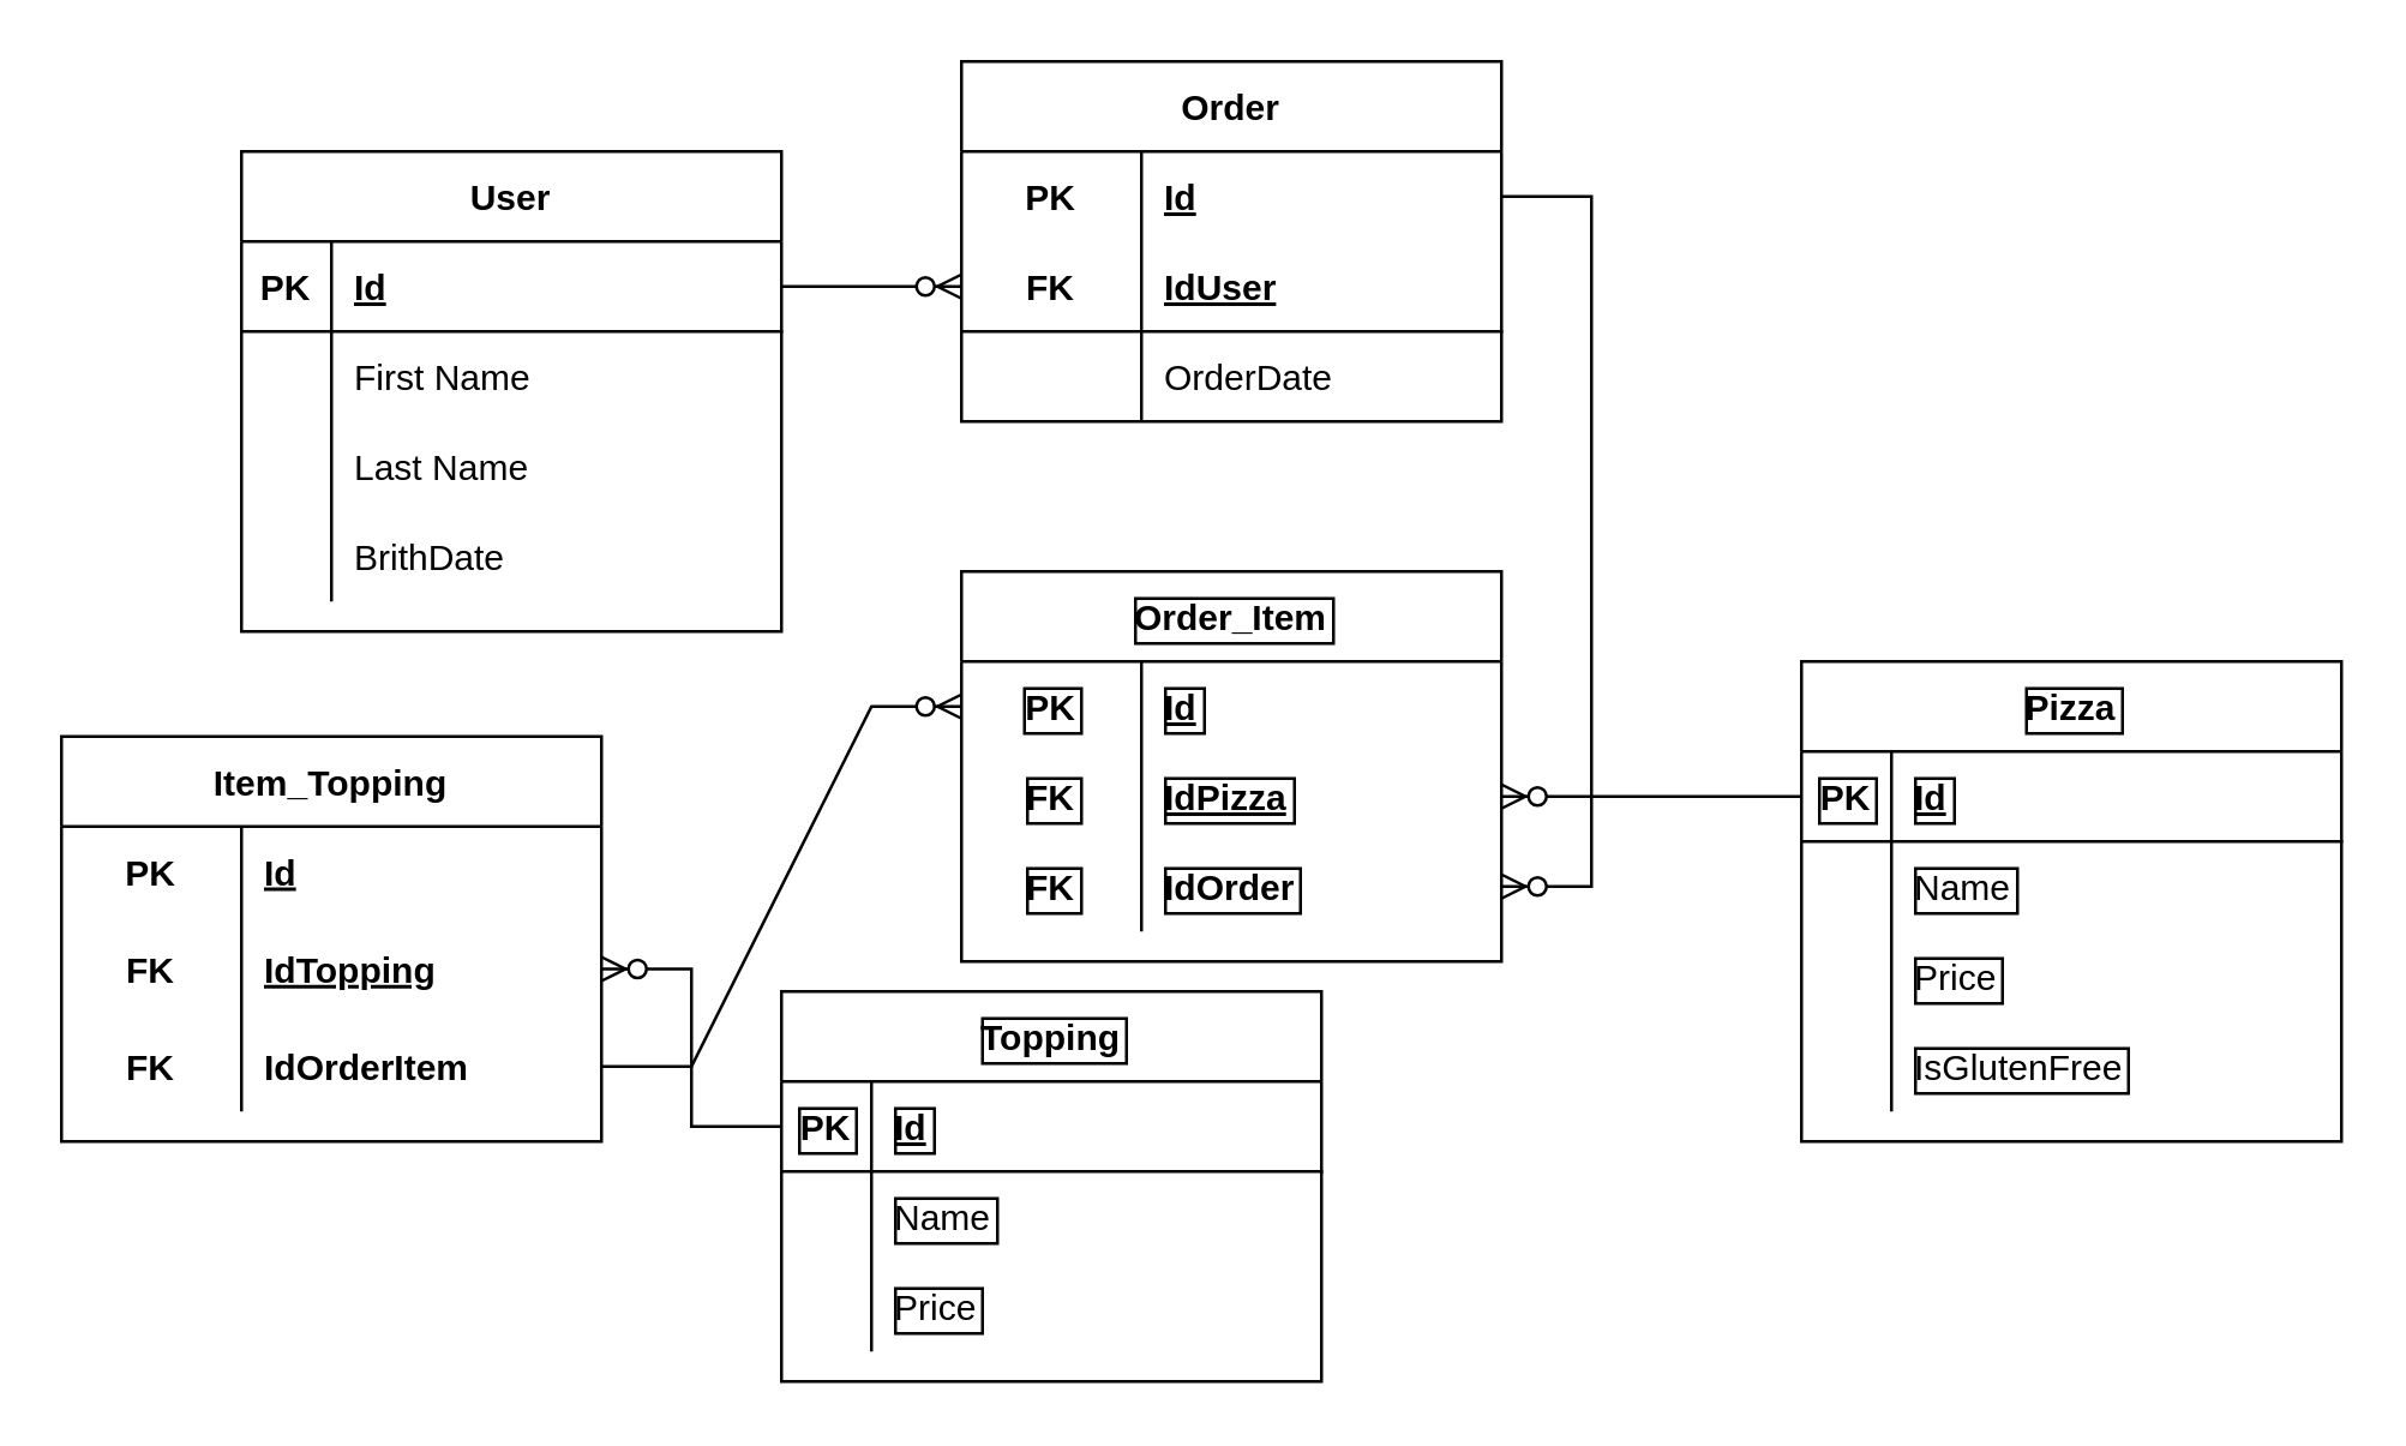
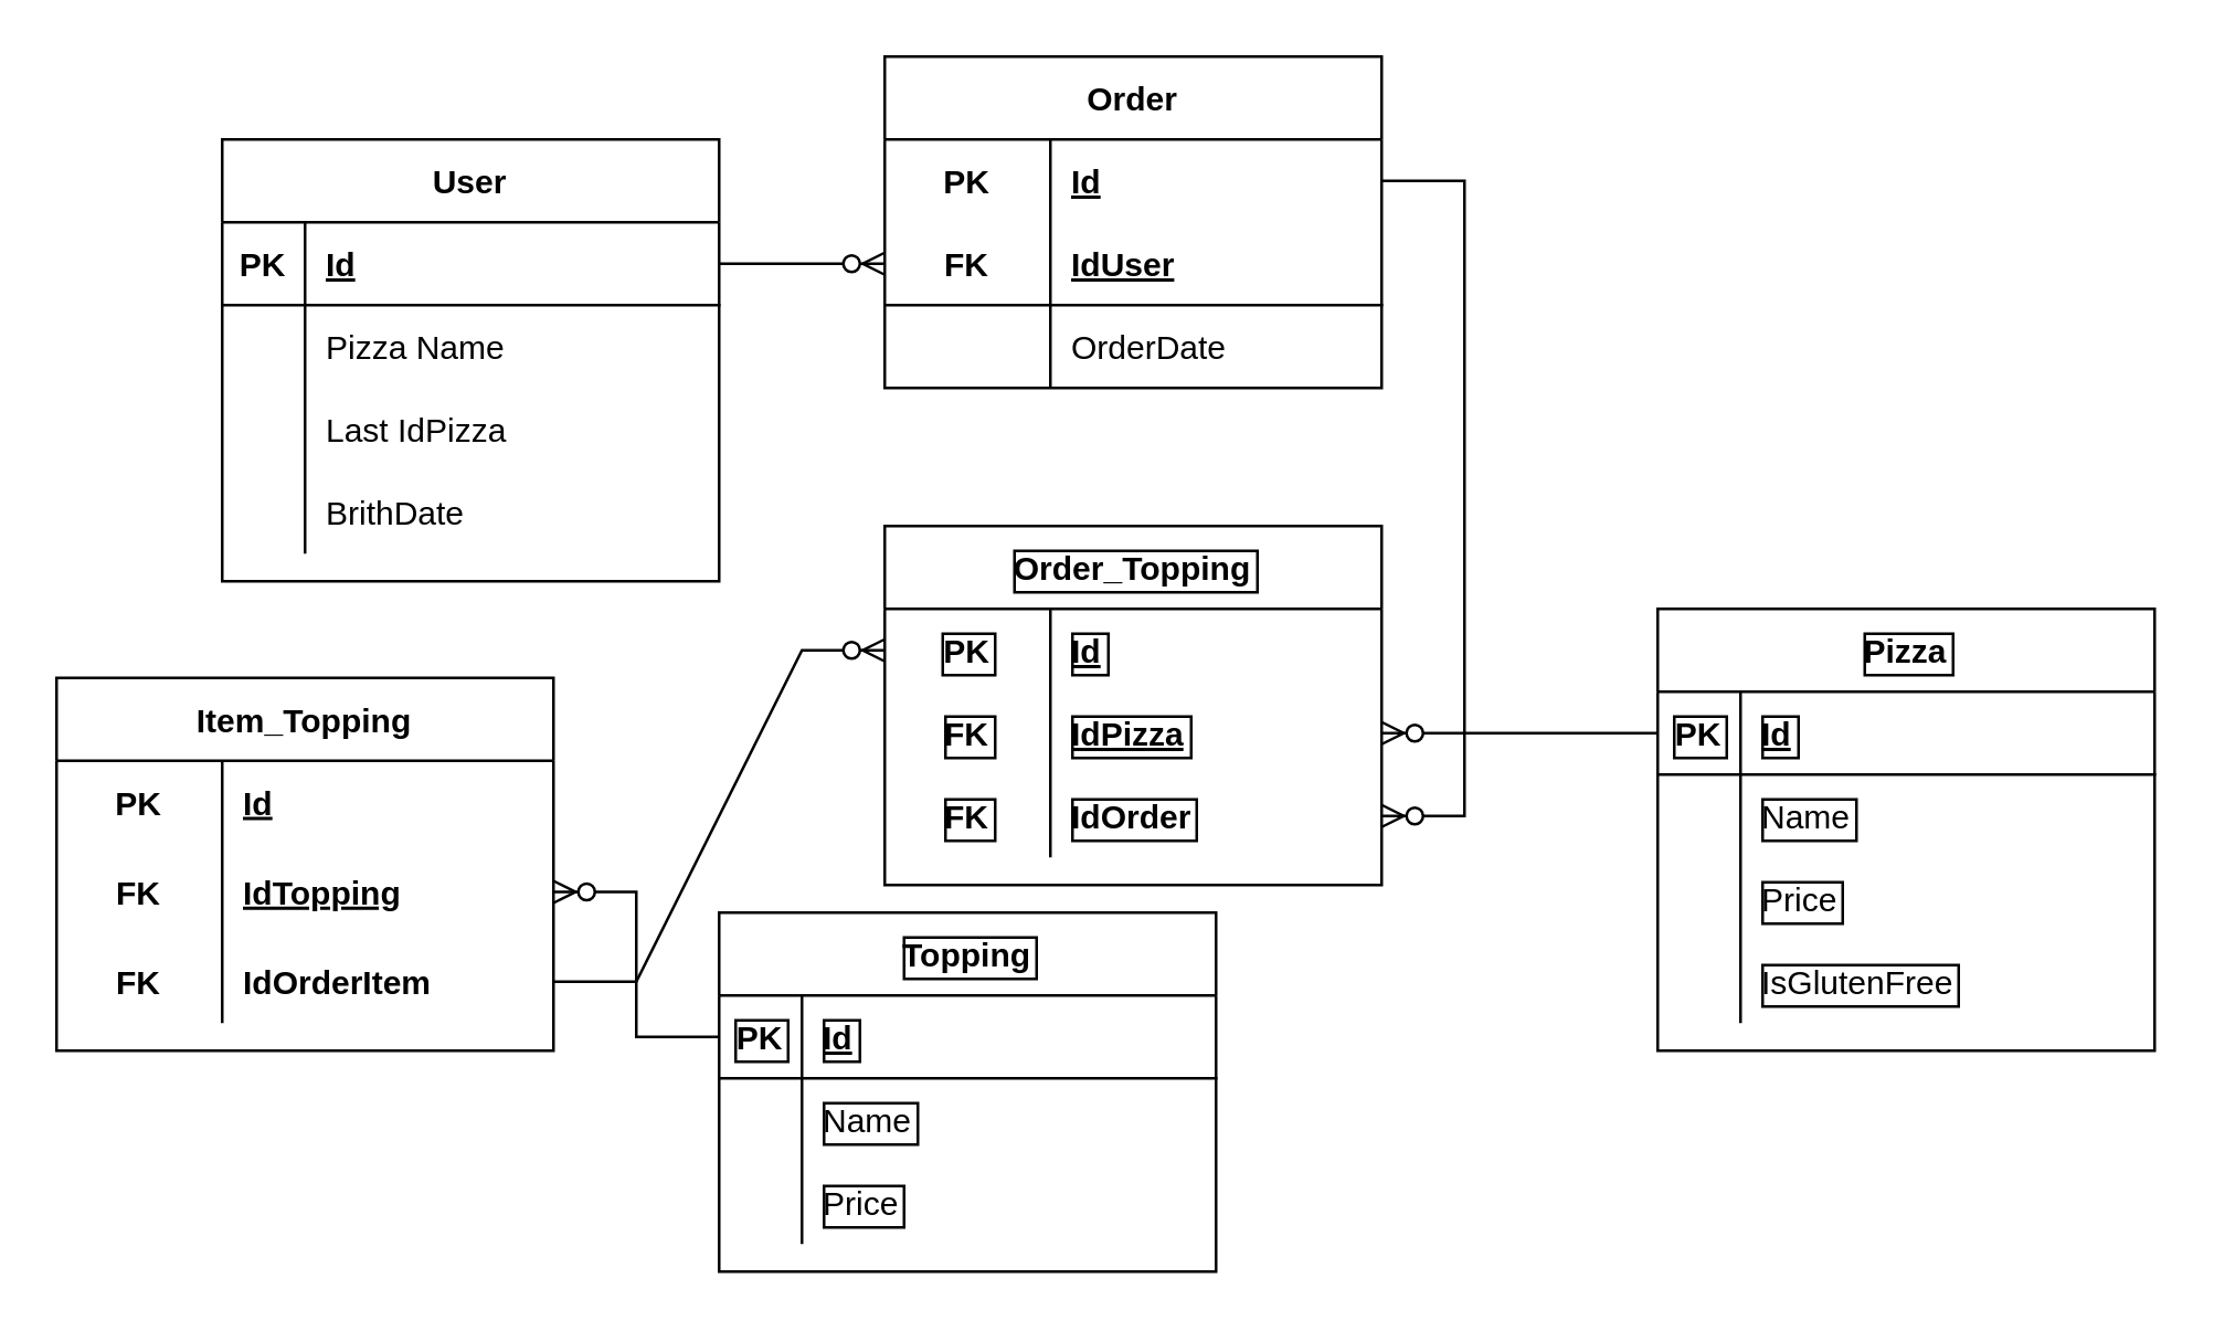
- <mxCell id="8" value="First Name" style="shape=partialRectangle;connectable=0;fillColor=none;top=0;left=0;bottom=0;right=0;align=left;spacingLeft=6;overflow=hidden;" vertex="1" parent="6"><mxGeometry x="30" width="150" height="30" as="geometry"><mxRectangle width="150" height="30" as="alternateBounds" /></mxGeometry></mxCell>
+ <mxCell id="8" value="Pizza Name" style="shape=partialRectangle;connectable=0;fillColor=none;top=0;left=0;bottom=0;right=0;align=left;spacingLeft=6;overflow=hidden;" vertex="1" parent="6"><mxGeometry x="30" width="150" height="30" as="geometry"><mxRectangle width="150" height="30" as="alternateBounds" /></mxGeometry></mxCell>
- <mxCell id="11" value="Last Name" style="shape=partialRectangle;connectable=0;fillColor=none;top=0;left=0;bottom=0;right=0;align=left;spacingLeft=6;overflow=hidden;" vertex="1" parent="9"><mxGeometry x="30" width="150" height="30" as="geometry"><mxRectangle width="150" height="30" as="alternateBounds" /></mxGeometry></mxCell>
+ <mxCell id="11" value="Last IdPizza" style="shape=partialRectangle;connectable=0;fillColor=none;top=0;left=0;bottom=0;right=0;align=left;spacingLeft=6;overflow=hidden;" vertex="1" parent="9"><mxGeometry x="30" width="150" height="30" as="geometry"><mxRectangle width="150" height="30" as="alternateBounds" /></mxGeometry></mxCell>
- <mxCell id="59" value="Order_Item" style="shape=table;startSize=30;container=1;collapsible=1;childLayout=tableLayout;fixedRows=1;rowLines=0;fontStyle=1;align=center;resizeLast=1;labelBorderColor=default;strokeColor=default;" vertex="1" parent="1"><mxGeometry x="320" y="190" width="180" height="130" as="geometry" /></mxCell>
+ <mxCell id="59" value="Order_Topping" style="shape=table;startSize=30;container=1;collapsible=1;childLayout=tableLayout;fixedRows=1;rowLines=0;fontStyle=1;align=center;resizeLast=1;labelBorderColor=default;strokeColor=default;" vertex="1" parent="1"><mxGeometry x="320" y="190" width="180" height="130" as="geometry" /></mxCell>
